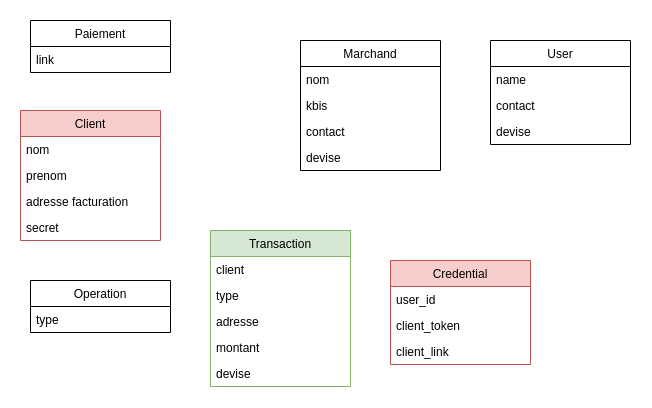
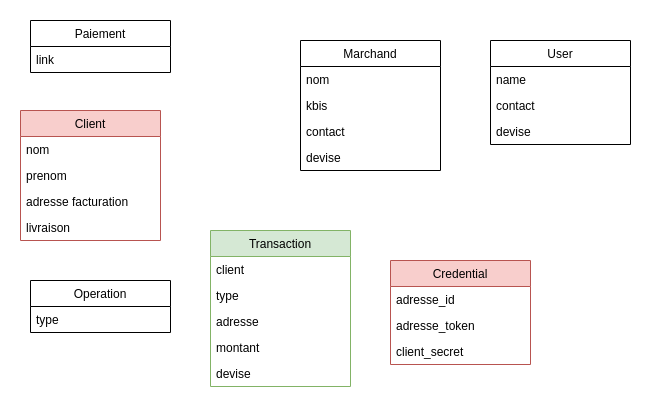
- <mxCell id="20" value="secret" style="text;strokeColor=none;fillColor=none;align=left;verticalAlign=top;spacingLeft=4;spacingRight=4;overflow=hidden;rotatable=0;points=[[0,0.5],[1,0.5]];portConstraint=eastwest;" vertex="1" parent="16"><mxGeometry y="104" width="140" height="26" as="geometry" /></mxCell>
+ <mxCell id="20" value="livraison" style="text;strokeColor=none;fillColor=none;align=left;verticalAlign=top;spacingLeft=4;spacingRight=4;overflow=hidden;rotatable=0;points=[[0,0.5],[1,0.5]];portConstraint=eastwest;" vertex="1" parent="16"><mxGeometry y="104" width="140" height="26" as="geometry" /></mxCell>
- <mxCell id="7" value="user_id" style="text;strokeColor=none;fillColor=none;align=left;verticalAlign=top;spacingLeft=4;spacingRight=4;overflow=hidden;rotatable=0;points=[[0,0.5],[1,0.5]];portConstraint=eastwest;" vertex="1" parent="6"><mxGeometry y="26" width="140" height="26" as="geometry" /></mxCell>
+ <mxCell id="7" value="adresse_id" style="text;strokeColor=none;fillColor=none;align=left;verticalAlign=top;spacingLeft=4;spacingRight=4;overflow=hidden;rotatable=0;points=[[0,0.5],[1,0.5]];portConstraint=eastwest;" vertex="1" parent="6"><mxGeometry y="26" width="140" height="26" as="geometry" /></mxCell>
- <mxCell id="8" value="client_token" style="text;strokeColor=none;fillColor=none;align=left;verticalAlign=top;spacingLeft=4;spacingRight=4;overflow=hidden;rotatable=0;points=[[0,0.5],[1,0.5]];portConstraint=eastwest;" vertex="1" parent="6"><mxGeometry y="52" width="140" height="26" as="geometry" /></mxCell>
+ <mxCell id="8" value="adresse_token" style="text;strokeColor=none;fillColor=none;align=left;verticalAlign=top;spacingLeft=4;spacingRight=4;overflow=hidden;rotatable=0;points=[[0,0.5],[1,0.5]];portConstraint=eastwest;" vertex="1" parent="6"><mxGeometry y="52" width="140" height="26" as="geometry" /></mxCell>
- <mxCell id="9" value="client_link" style="text;strokeColor=none;fillColor=none;align=left;verticalAlign=top;spacingLeft=4;spacingRight=4;overflow=hidden;rotatable=0;points=[[0,0.5],[1,0.5]];portConstraint=eastwest;" vertex="1" parent="6"><mxGeometry y="78" width="140" height="26" as="geometry" /></mxCell>
+ <mxCell id="9" value="client_secret" style="text;strokeColor=none;fillColor=none;align=left;verticalAlign=top;spacingLeft=4;spacingRight=4;overflow=hidden;rotatable=0;points=[[0,0.5],[1,0.5]];portConstraint=eastwest;" vertex="1" parent="6"><mxGeometry y="78" width="140" height="26" as="geometry" /></mxCell>
